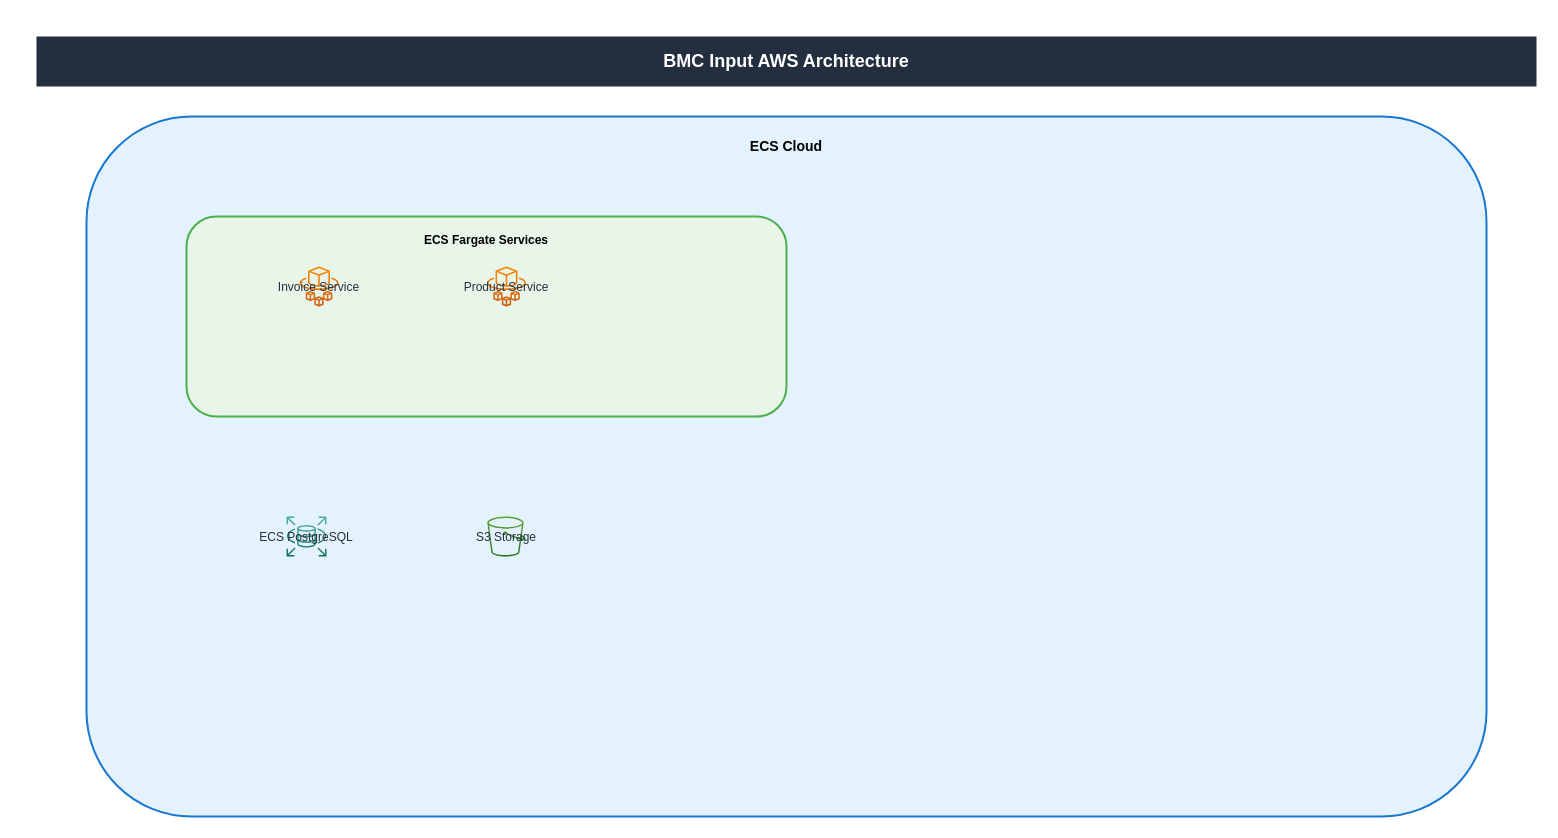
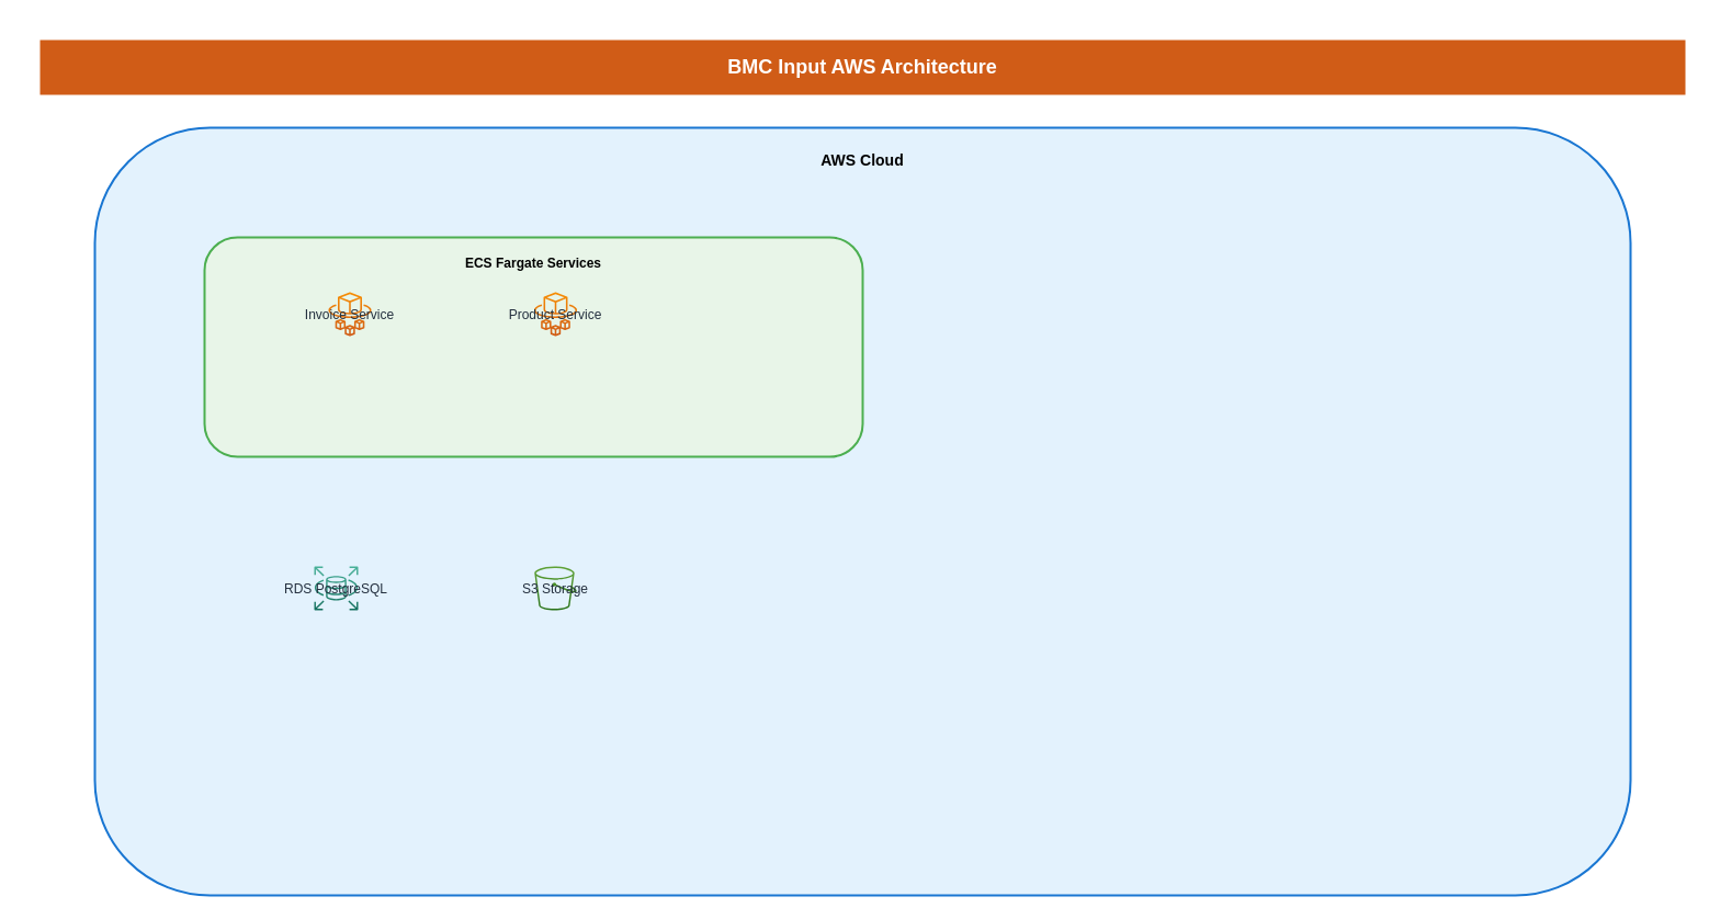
- <mxCell id="2" value="BMC Input AWS Architecture" style="rounded=0;whiteSpace=wrap;html=1;fillColor=#232F3E;strokeColor=none;fontColor=#FFFFFF;fontSize=18;fontStyle=1;align=center;" vertex="1" parent="1"><mxGeometry x="20" y="20" width="1500" height="50" as="geometry" /></mxCell>
+ <mxCell id="2" value="BMC Input AWS Architecture" style="rounded=0;whiteSpace=wrap;html=1;fillColor=#d05c17;strokeColor=none;fontColor=#FFFFFF;fontSize=18;fontStyle=1;align=center;" vertex="1" parent="1"><mxGeometry x="20" y="20" width="1500" height="50" as="geometry" /></mxCell>
- <mxCell id="3" value="ECS Cloud" style="rounded=1;whiteSpace=wrap;html=1;fillColor=#E3F2FD;strokeColor=#1976D2;strokeWidth=2;fontSize=14;fontStyle=1;verticalAlign=top;spacingTop=15;" vertex="1" parent="1"><mxGeometry x="70" y="100" width="1400" height="700" as="geometry" /></mxCell>
+ <mxCell id="3" value="AWS Cloud" style="rounded=1;whiteSpace=wrap;html=1;fillColor=#E3F2FD;strokeColor=#1976D2;strokeWidth=2;fontSize=14;fontStyle=1;verticalAlign=top;spacingTop=15;" vertex="1" parent="1"><mxGeometry x="70" y="100" width="1400" height="700" as="geometry" /></mxCell>
- <mxCell id="7" value="ECS PostgreSQL" style="sketch=0;outlineConnect=0;fontColor=#232F3E;gradientColor=#4AB29A;gradientDirection=north;fillColor=#116D5B;strokeColor=#ffffff;shape=mxgraph.aws4.rds;" vertex="1" parent="1"><mxGeometry x="270" y="500" width="40" height="40" as="geometry" /></mxCell>
+ <mxCell id="7" value="RDS PostgreSQL" style="sketch=0;outlineConnect=0;fontColor=#232F3E;gradientColor=#4AB29A;gradientDirection=north;fillColor=#116D5B;strokeColor=#ffffff;shape=mxgraph.aws4.rds;" vertex="1" parent="1"><mxGeometry x="270" y="500" width="40" height="40" as="geometry" /></mxCell>
